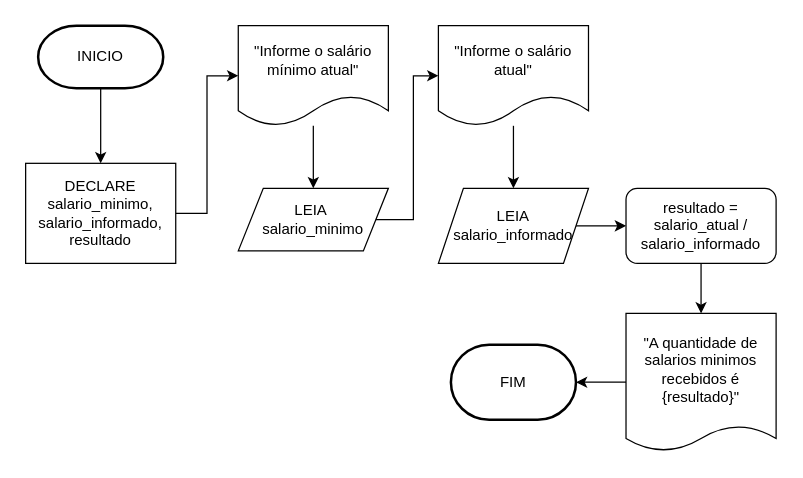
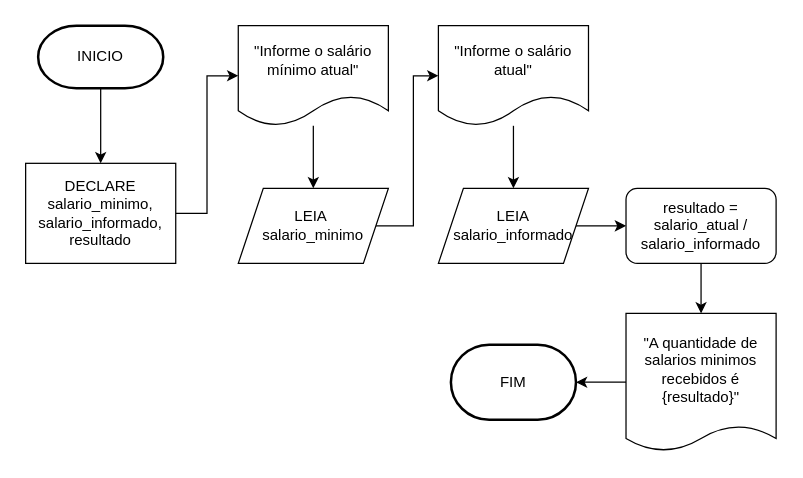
- <mxCell id="10" value="&lt;div&gt;LEIA&amp;nbsp;&lt;/div&gt;&lt;div&gt;salario_minimo&lt;/div&gt;" style="shape=parallelogram;perimeter=parallelogramPerimeter;whiteSpace=wrap;html=1;fixedSize=1;" vertex="1" parent="1"><mxGeometry x="190" y="150" width="120" height="50" as="geometry" /></mxCell>
+ <mxCell id="10" value="&lt;div&gt;LEIA&amp;nbsp;&lt;/div&gt;&lt;div&gt;salario_minimo&lt;/div&gt;" style="shape=parallelogram;perimeter=parallelogramPerimeter;whiteSpace=wrap;html=1;fixedSize=1;" vertex="1" parent="1"><mxGeometry x="190" y="150" width="120" height="60" as="geometry" /></mxCell>
